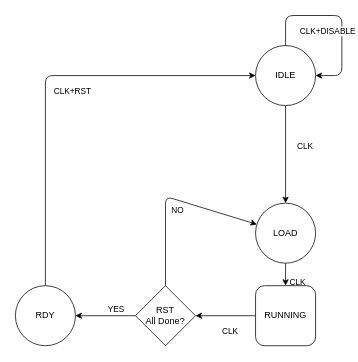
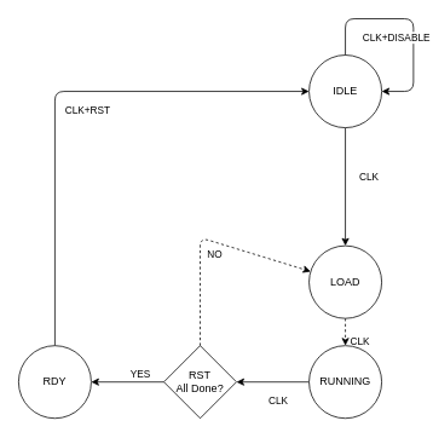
- <mxCell id="11" style="edgeStyle=none;html=1;exitX=0.5;exitY=0;exitDx=0;exitDy=0;" parent="1" source="15" target="7" edge="1"><mxGeometry relative="1" as="geometry"><mxPoint x="335" y="280" as="targetPoint" /><Array as="points"><mxPoint x="220" y="261" /></Array></mxGeometry></mxCell>
+ <mxCell id="11" style="edgeStyle=none;html=1;exitX=0.5;exitY=0;exitDx=0;exitDy=0;dashed=1;" parent="1" source="15" target="7" edge="1"><mxGeometry relative="1" as="geometry"><mxPoint x="335" y="280" as="targetPoint" /><Array as="points"><mxPoint x="220" y="261" /></Array></mxGeometry></mxCell>
- <mxCell id="5" value="" style="edgeStyle=none;html=1;" parent="1" source="7" target="10" edge="1"><mxGeometry relative="1" as="geometry" /></mxCell>
+ <mxCell id="5" value="" style="edgeStyle=none;html=1;dashed=1;" parent="1" source="7" target="10" edge="1"><mxGeometry relative="1" as="geometry" /></mxCell>
- <mxCell id="10" value="RUNNING" style="whiteSpace=wrap;html=1;rounded=1;" parent="1" vertex="1"><mxGeometry x="340" y="380" width="80" height="80" as="geometry" /></mxCell>
+ <mxCell id="10" value="RUNNING" style="ellipse;whiteSpace=wrap;html=1;" parent="1" vertex="1"><mxGeometry x="340" y="380" width="80" height="80" as="geometry" /></mxCell>
